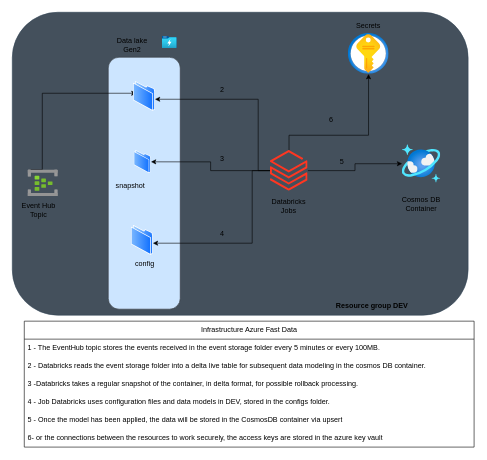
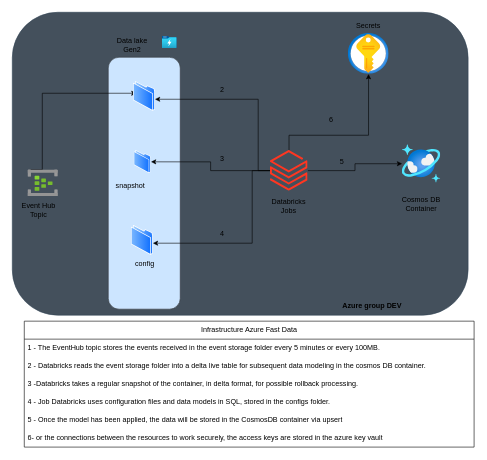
- <mxCell id="37" value="Resource group DEV" style="text;html=1;strokeColor=none;fillColor=none;align=center;verticalAlign=middle;whiteSpace=wrap;rounded=0;fontStyle=1" vertex="1" parent="1"><mxGeometry x="500" y="495" width="240" height="30" as="geometry" /></mxCell>
+ <mxCell id="37" value="Azure group DEV" style="text;html=1;strokeColor=none;fillColor=none;align=center;verticalAlign=middle;whiteSpace=wrap;rounded=0;fontStyle=1" vertex="1" parent="1"><mxGeometry x="500" y="495" width="240" height="30" as="geometry" /></mxCell>
- <mxCell id="34" value="4 - Job Databricks uses configuration files and data models in DEV, stored in the configs folder." style="text;strokeColor=none;fillColor=none;align=left;verticalAlign=middle;spacingLeft=4;spacingRight=4;overflow=hidden;points=[[0,0.5],[1,0.5]];portConstraint=eastwest;rotatable=0;whiteSpace=wrap;html=1;" vertex="1" parent="30"><mxGeometry y="120" width="750" height="30" as="geometry" /></mxCell>
+ <mxCell id="34" value="4 - Job Databricks uses configuration files and data models in SQL, stored in the configs folder." style="text;strokeColor=none;fillColor=none;align=left;verticalAlign=middle;spacingLeft=4;spacingRight=4;overflow=hidden;points=[[0,0.5],[1,0.5]];portConstraint=eastwest;rotatable=0;whiteSpace=wrap;html=1;" vertex="1" parent="30"><mxGeometry y="120" width="750" height="30" as="geometry" /></mxCell>
